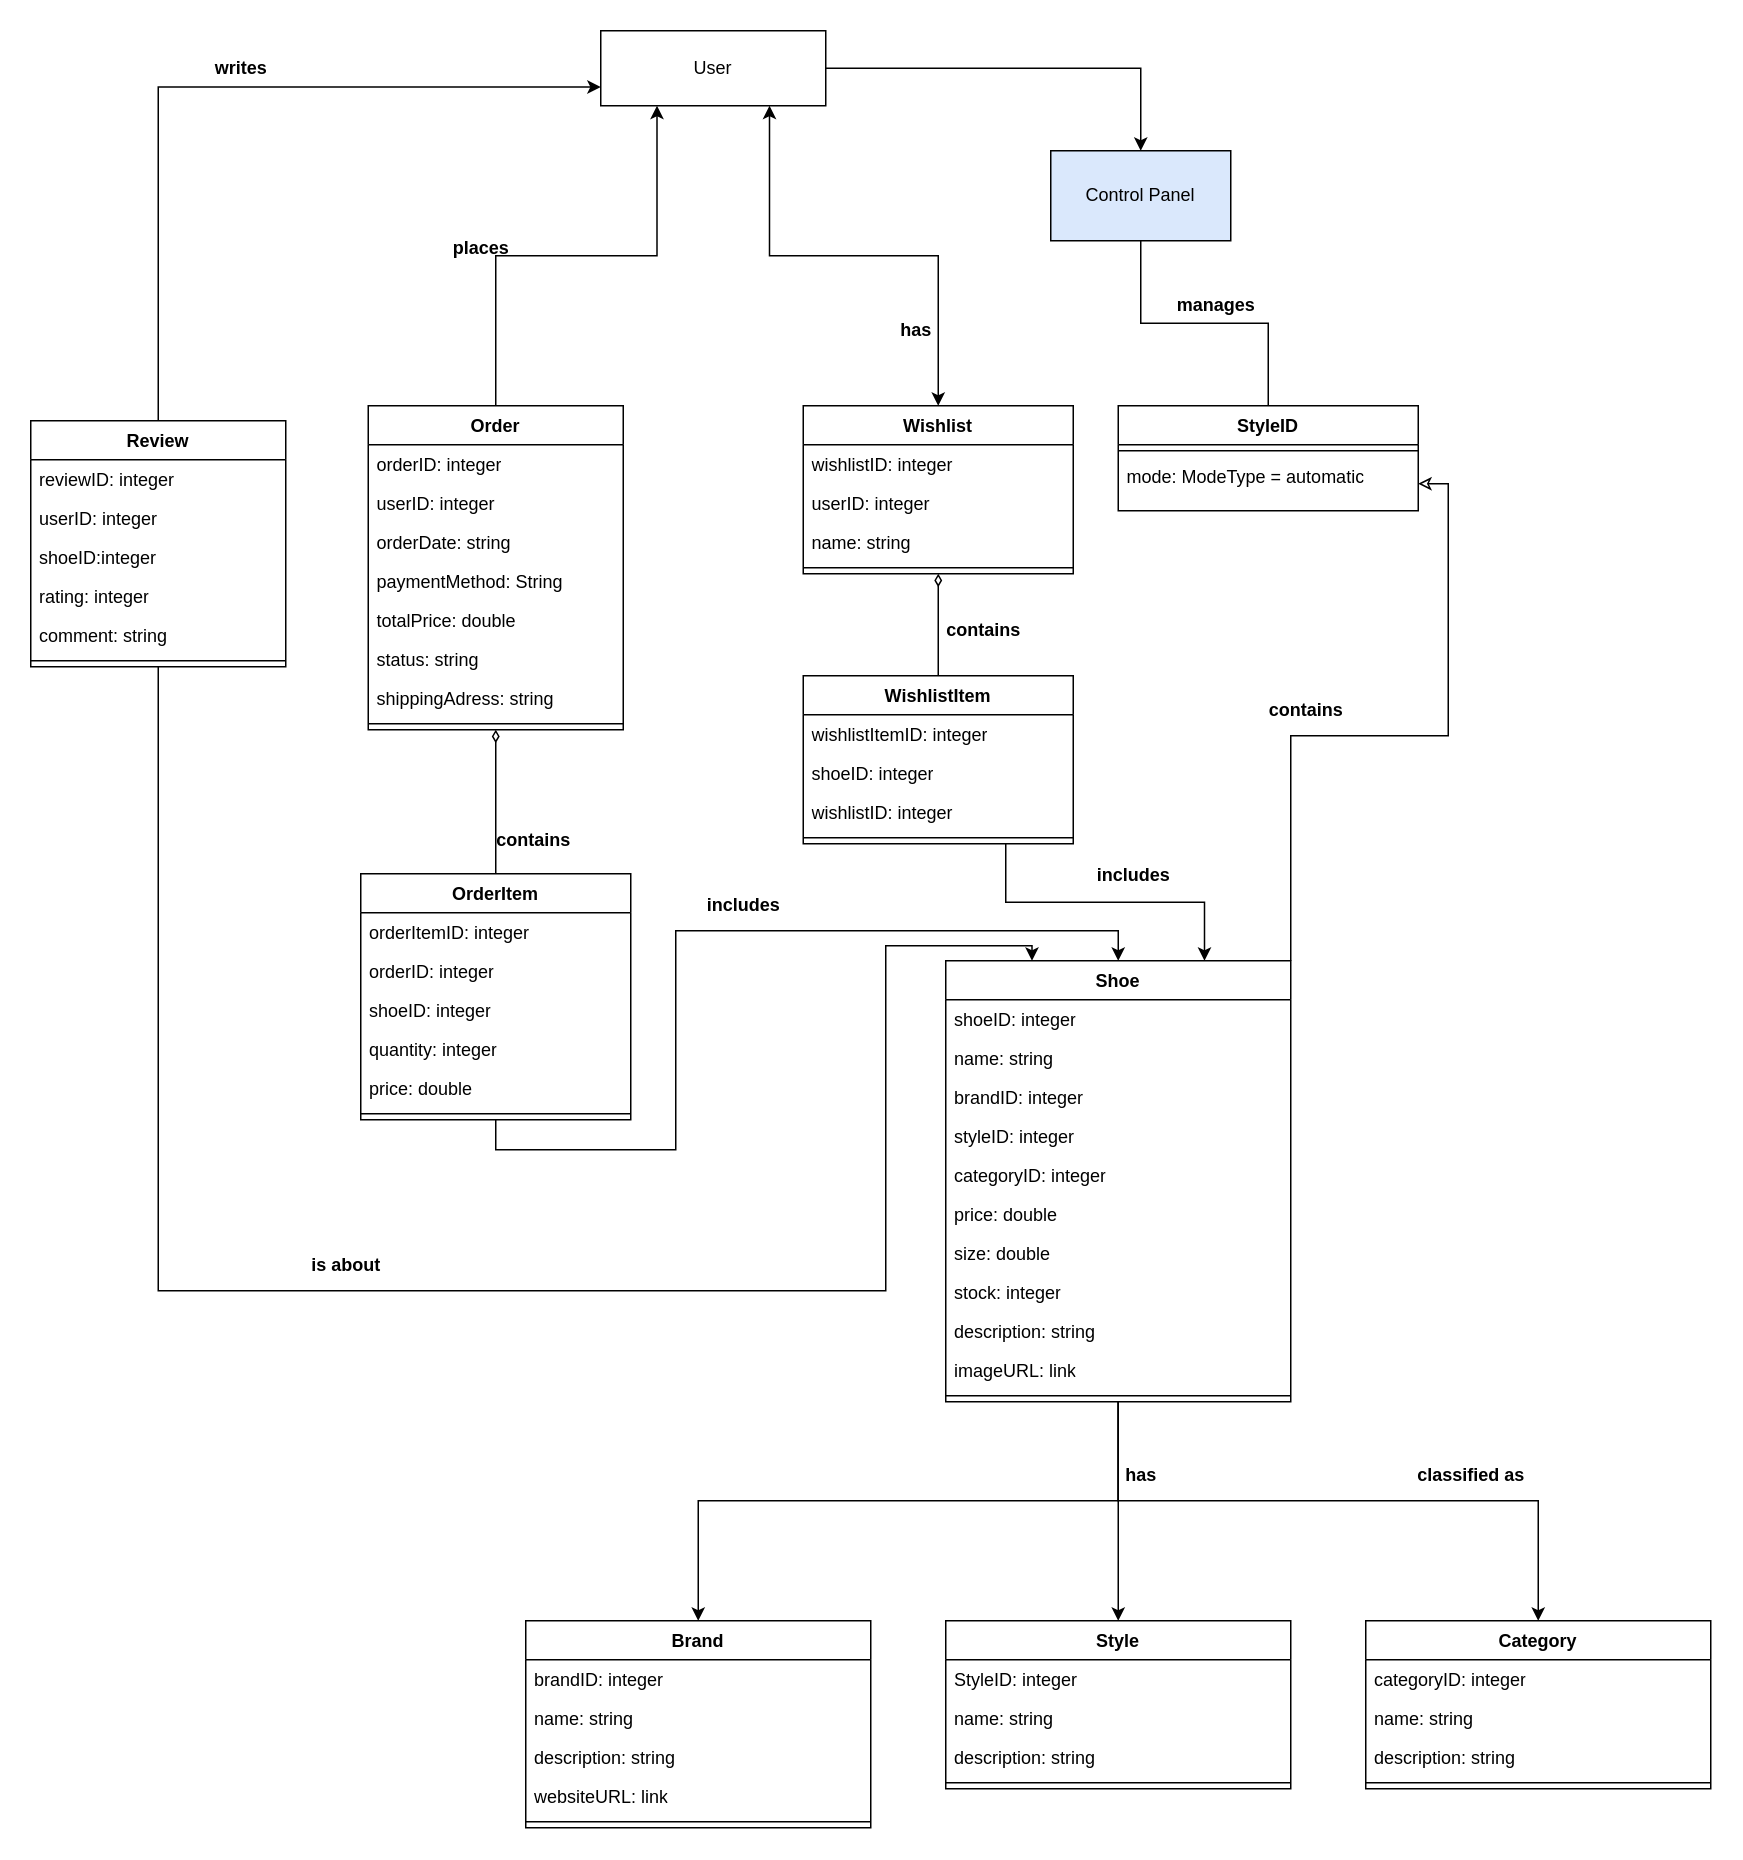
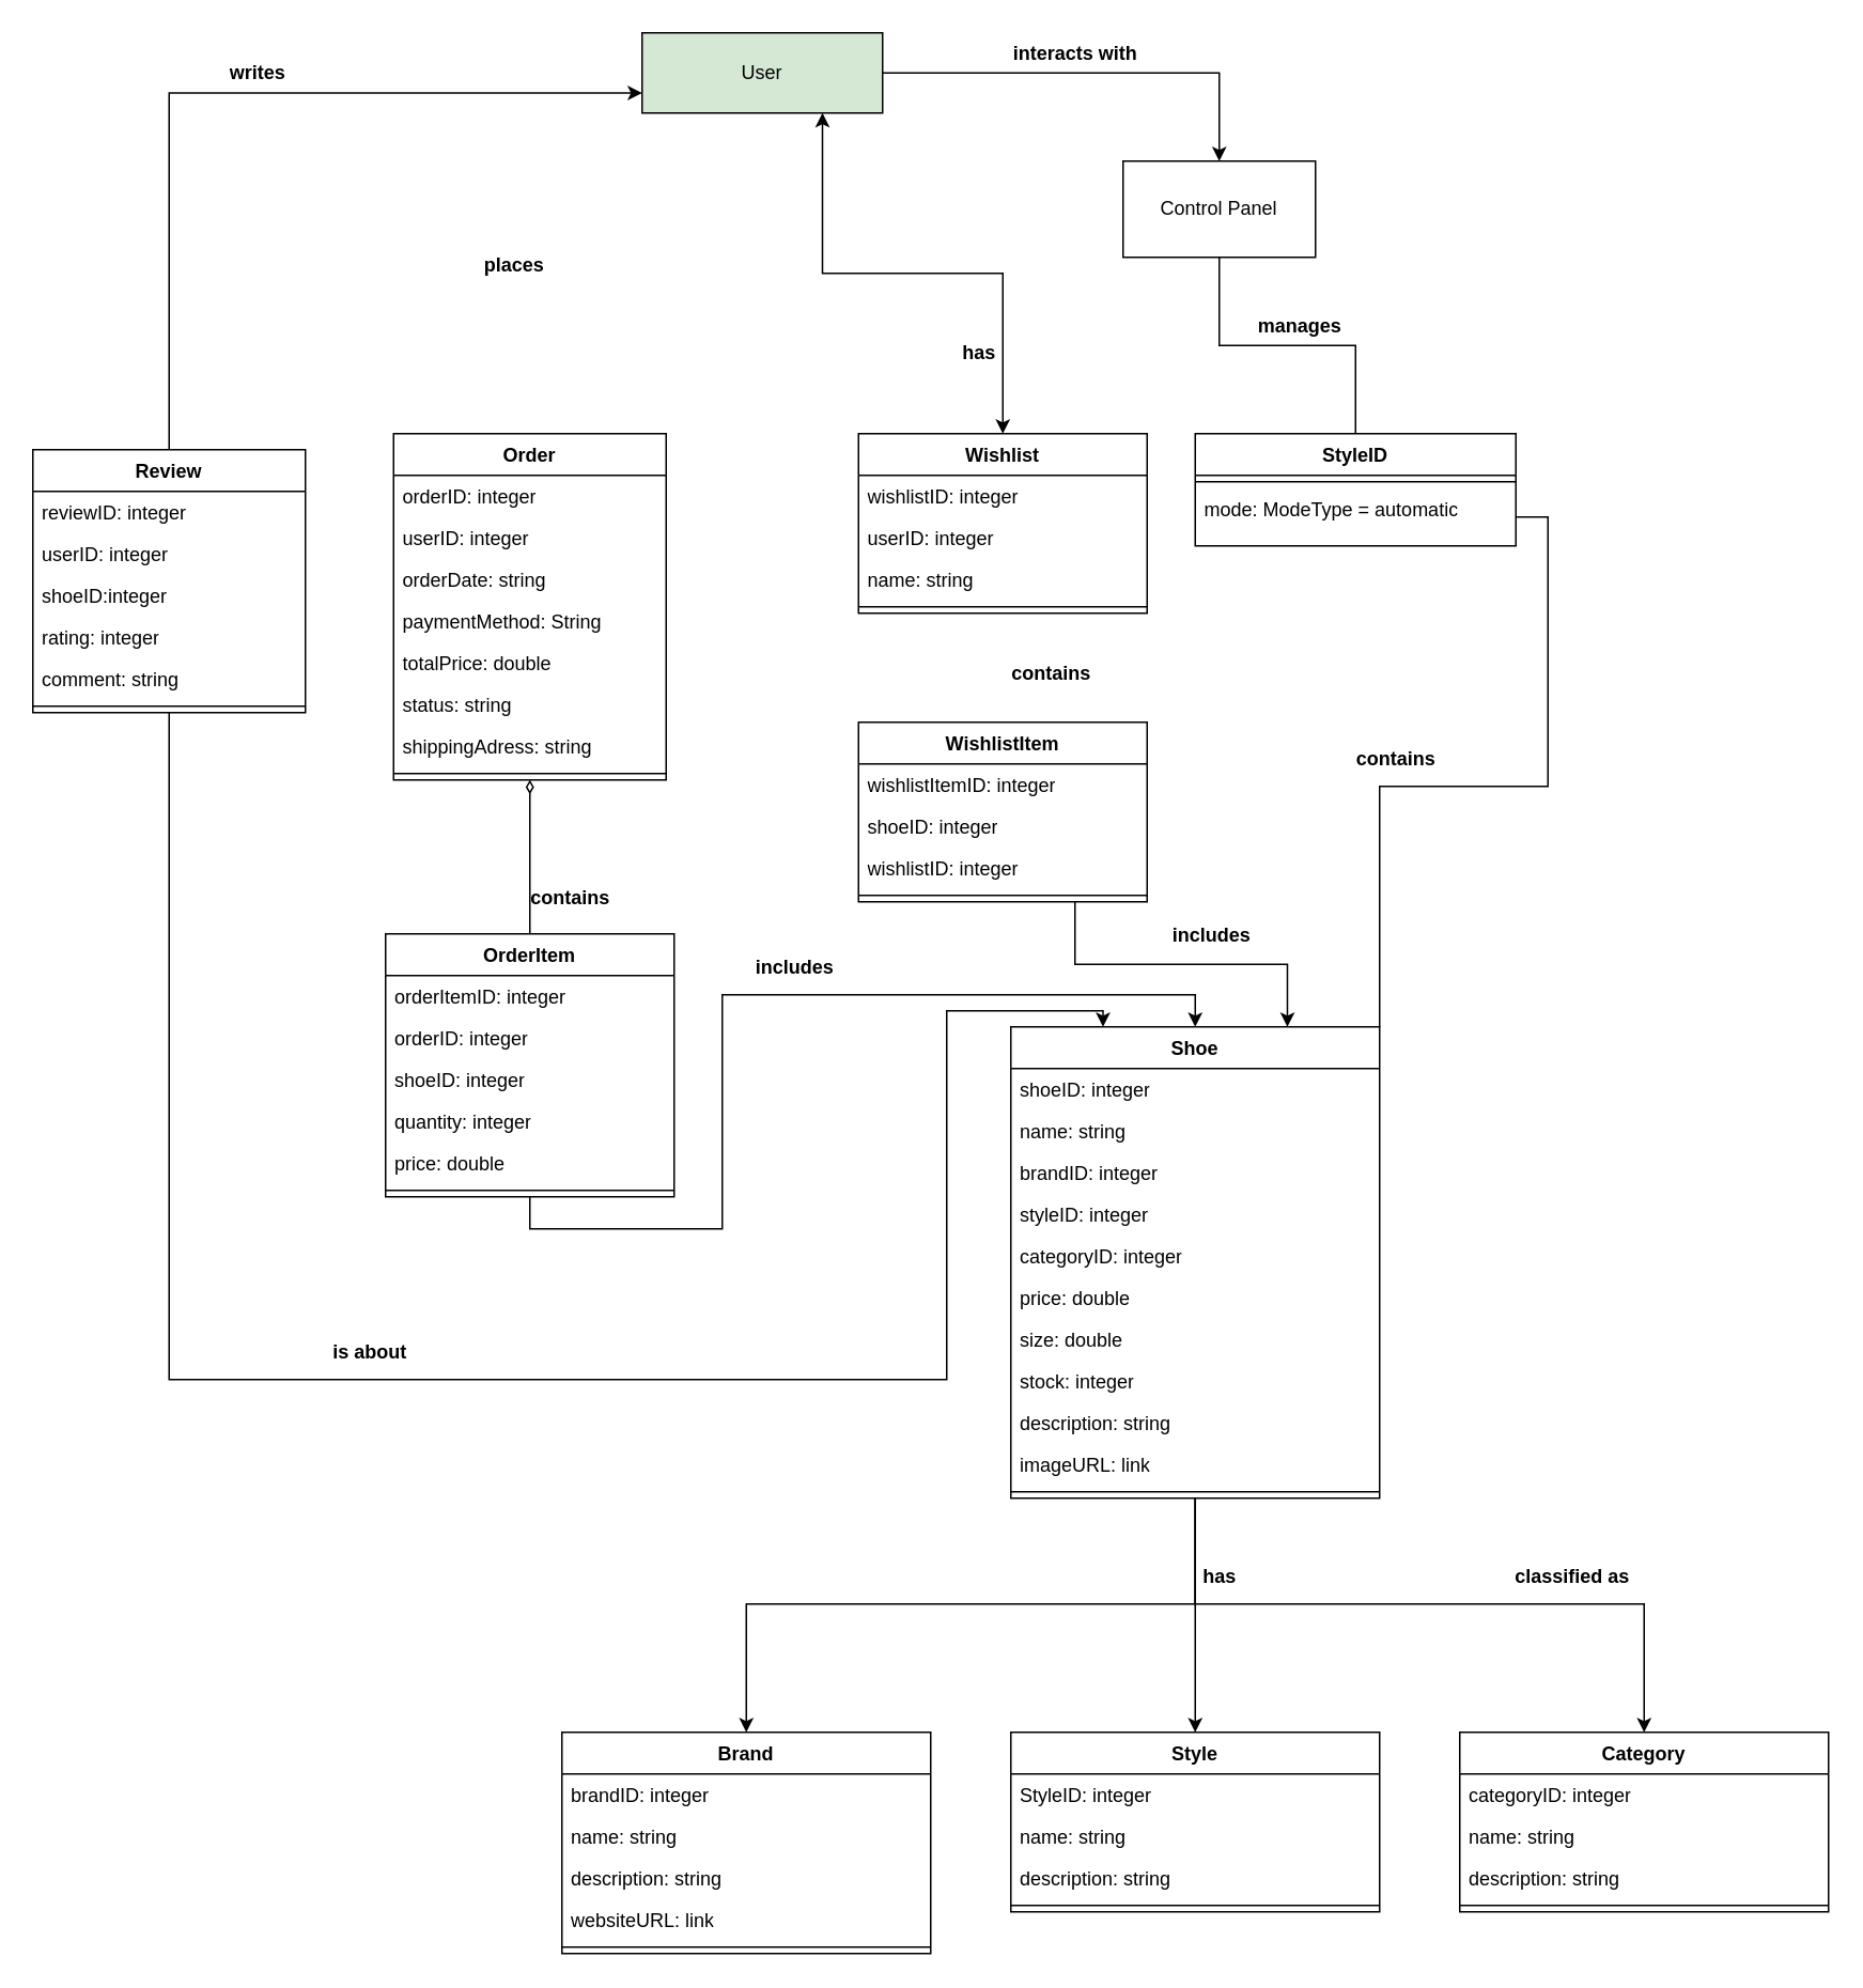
+ <mxCell id="93" value="interacts with" style="text;align=center;fontStyle=1;verticalAlign=middle;spacingLeft=3;spacingRight=3;strokeColor=none;rotatable=0;points=[[0,0.5],[1,0.5]];portConstraint=eastwest;html=1;" parent="1" vertex="1"><mxGeometry x="630" y="20" width="80" height="26" as="geometry" /></mxCell>
- <mxCell id="6" value="User" style="rounded=0;whiteSpace=wrap;html=1;" parent="1" vertex="1"><mxGeometry x="400" y="20" width="150" height="50" as="geometry" /></mxCell>
+ <mxCell id="6" value="User" style="rounded=0;whiteSpace=wrap;html=1;fillColor=#d5e8d4;" parent="1" vertex="1"><mxGeometry x="400" y="20" width="150" height="50" as="geometry" /></mxCell>
- <mxCell id="8" value="Control Panel" style="rounded=0;whiteSpace=wrap;html=1;fillColor=#dae8fc;" parent="1" vertex="1"><mxGeometry x="700" y="100" width="120" height="60" as="geometry" /></mxCell>
+ <mxCell id="8" value="Control Panel" style="rounded=0;whiteSpace=wrap;html=1;" parent="1" vertex="1"><mxGeometry x="700" y="100" width="120" height="60" as="geometry" /></mxCell>
- <mxCell id="2" style="edgeStyle=orthogonalEdgeStyle;rounded=0;orthogonalLoop=1;jettySize=auto;html=1;exitX=0.25;exitY=1;exitDx=0;exitDy=0;entryX=0.5;entryY=0;entryDx=0;entryDy=0;endArrow=none;endFill=0;startArrow=classic;startFill=1;" parent="1" source="6" target="55" edge="1"><mxGeometry relative="1" as="geometry" /></mxCell>
- <mxCell id="15" style="edgeStyle=orthogonalEdgeStyle;rounded=0;orthogonalLoop=1;jettySize=auto;html=1;exitX=1;exitY=0;exitDx=0;exitDy=0;entryX=1;entryY=0.5;entryDx=0;entryDy=0;endArrow=classic;endFill=0;startArrow=none;startFill=0;" parent="1" source="16" target="11" edge="1"><mxGeometry relative="1" as="geometry" /></mxCell>
+ <mxCell id="15" style="edgeStyle=orthogonalEdgeStyle;rounded=0;orthogonalLoop=1;jettySize=auto;html=1;exitX=1;exitY=0;exitDx=0;exitDy=0;entryX=1;entryY=0.5;entryDx=0;entryDy=0;endArrow=none;endFill=0;startArrow=none;startFill=0;" parent="1" source="16" target="11" edge="1"><mxGeometry relative="1" as="geometry" /></mxCell>
- <mxCell id="48" style="edgeStyle=orthogonalEdgeStyle;rounded=0;orthogonalLoop=1;jettySize=auto;html=1;exitX=0.5;exitY=1;exitDx=0;exitDy=0;entryX=0.5;entryY=0;entryDx=0;entryDy=0;endArrow=none;endFill=0;startArrow=diamondThin;startFill=0;" parent="1" source="49" target="67" edge="1"><mxGeometry relative="1" as="geometry" /></mxCell>
